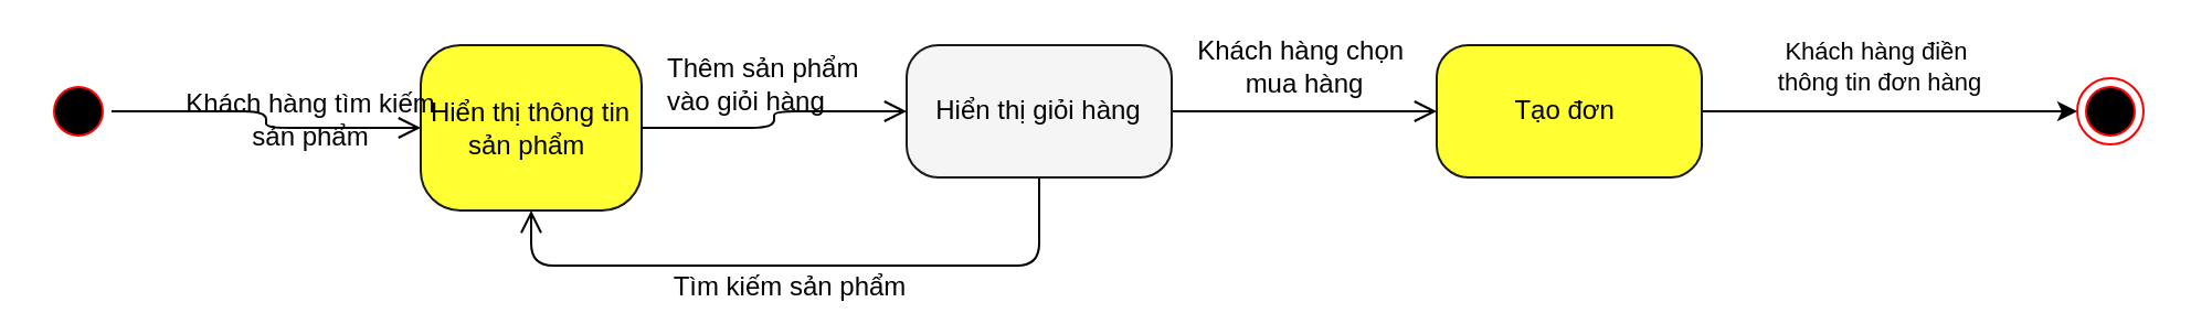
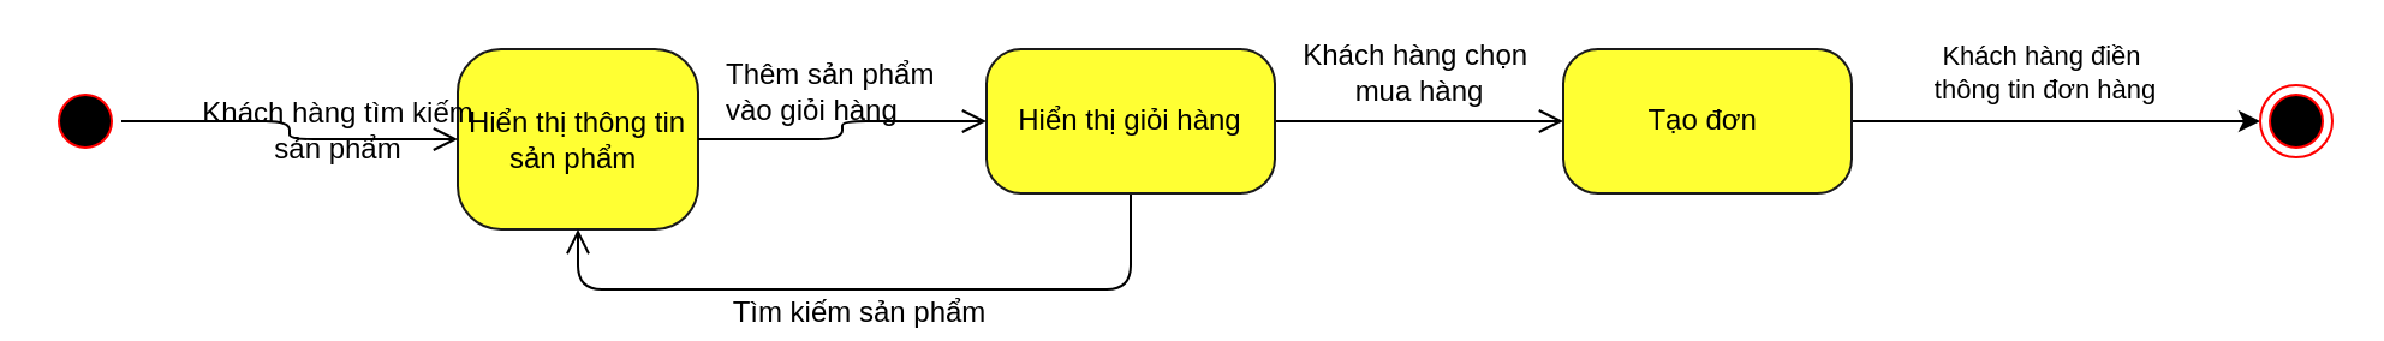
- <mxCell id="6" value="Hiển thị giỏi hàng" style="rounded=1;whiteSpace=wrap;html=1;arcSize=24;fillColor=#f5f5f5;strokeColor=#1A1A1A;shadow=0;comic=0;labelBackgroundColor=none;fontFamily=Helvetica;fontSize=12;fontColor=#000000;align=center;" vertex="1" parent="1"><mxGeometry x="410" y="20" width="120" height="60" as="geometry" /></mxCell>
+ <mxCell id="6" value="Hiển thị giỏi hàng" style="rounded=1;whiteSpace=wrap;html=1;arcSize=24;fillColor=#FFFF33;strokeColor=#1A1A1A;shadow=0;comic=0;labelBackgroundColor=none;fontFamily=Helvetica;fontSize=12;fontColor=#000000;align=center;" vertex="1" parent="1"><mxGeometry x="410" y="20" width="120" height="60" as="geometry" /></mxCell>
